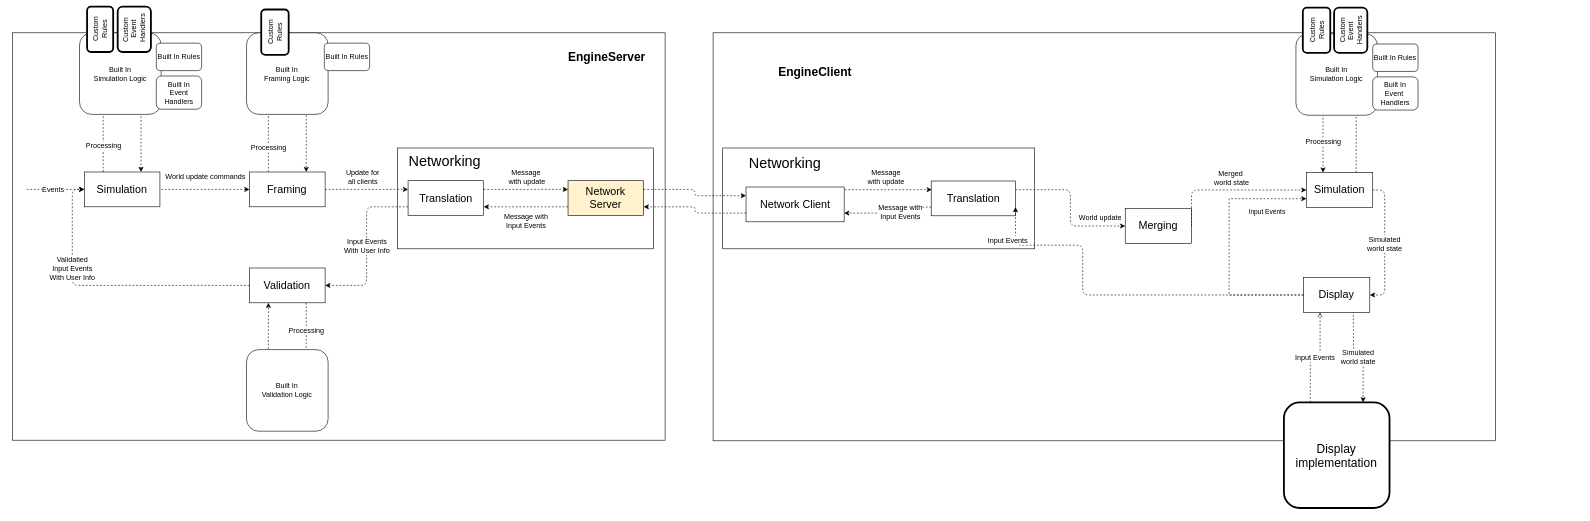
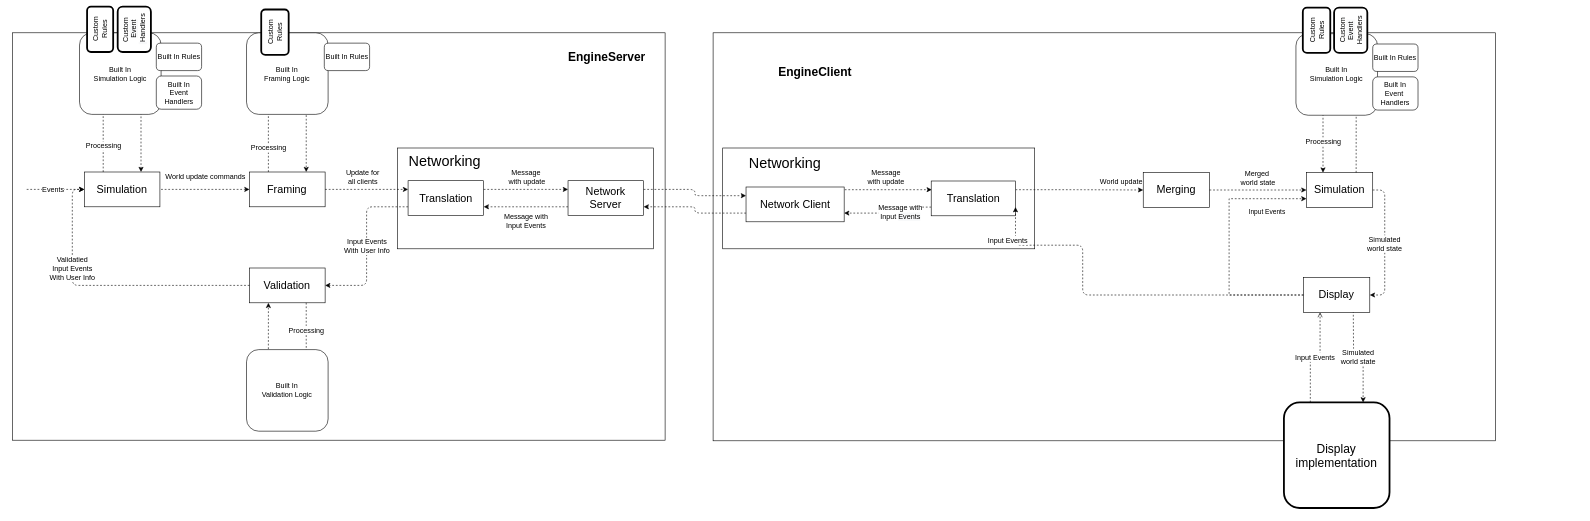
- <mxCell id="22" value="Network Server" style="rounded=0;whiteSpace=wrap;html=1;fontSize=18;container=0;fillColor=#fff2cc;" parent="3" vertex="1"><mxGeometry x="926.22" y="246.5" width="126.042" height="58" as="geometry" /></mxCell>
+ <mxCell id="22" value="Network Server" style="rounded=0;whiteSpace=wrap;html=1;fontSize=18;container=0;" parent="3" vertex="1"><mxGeometry x="926.22" y="246.5" width="126.042" height="58" as="geometry" /></mxCell>
- <mxCell id="35" value="Merging" style="rounded=0;whiteSpace=wrap;html=1;fontSize=18;container=0;" parent="29" vertex="1"><mxGeometry x="686.89" y="293" width="110.48" height="58" as="geometry" /></mxCell>
+ <mxCell id="35" value="Merging" style="rounded=0;whiteSpace=wrap;html=1;fontSize=18;container=0;" parent="29" vertex="1"><mxGeometry x="716.89" y="233" width="110.48" height="58" as="geometry" /></mxCell>
